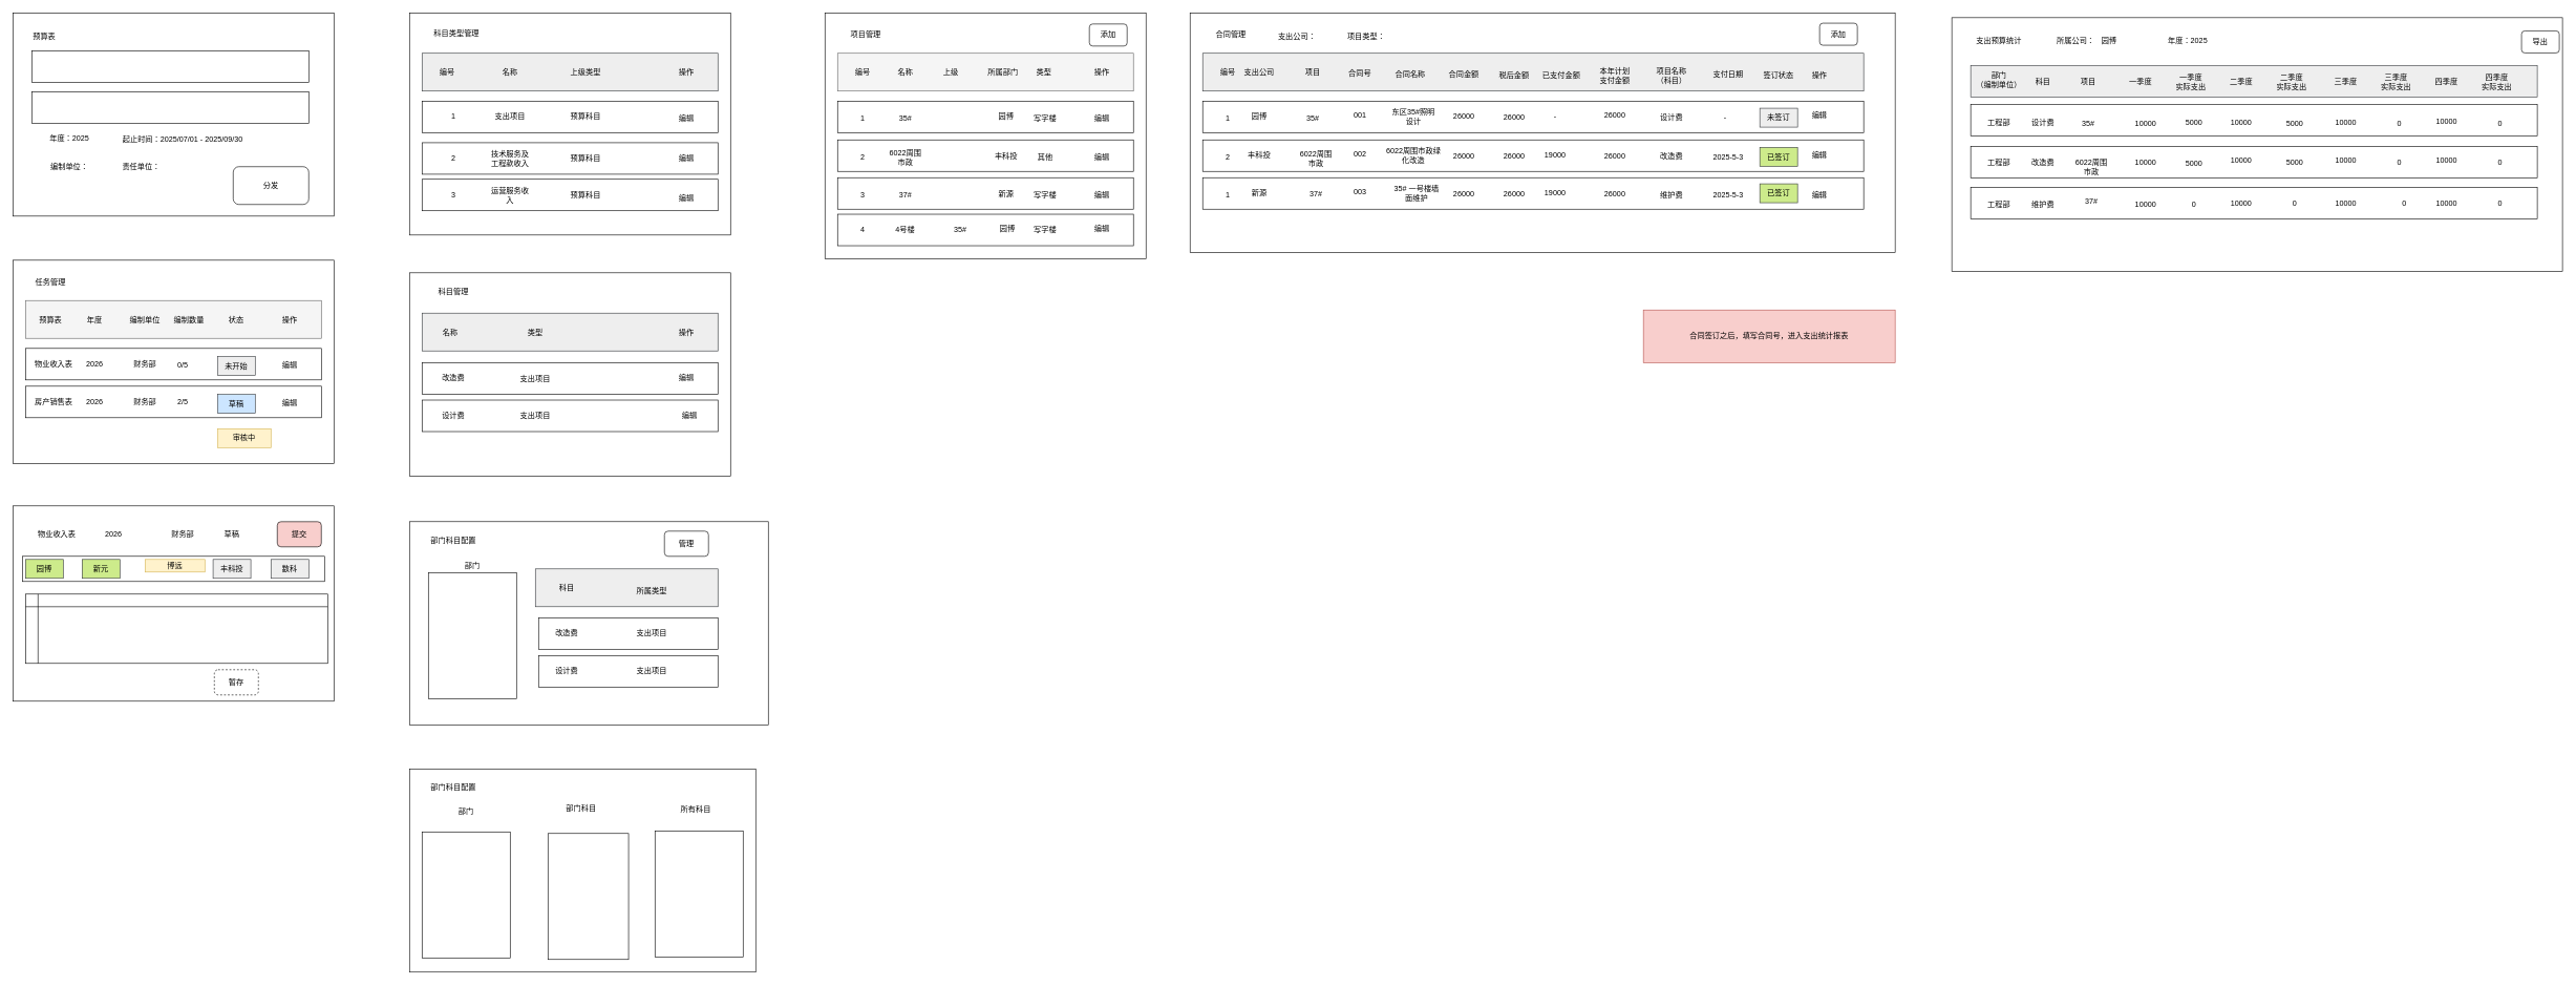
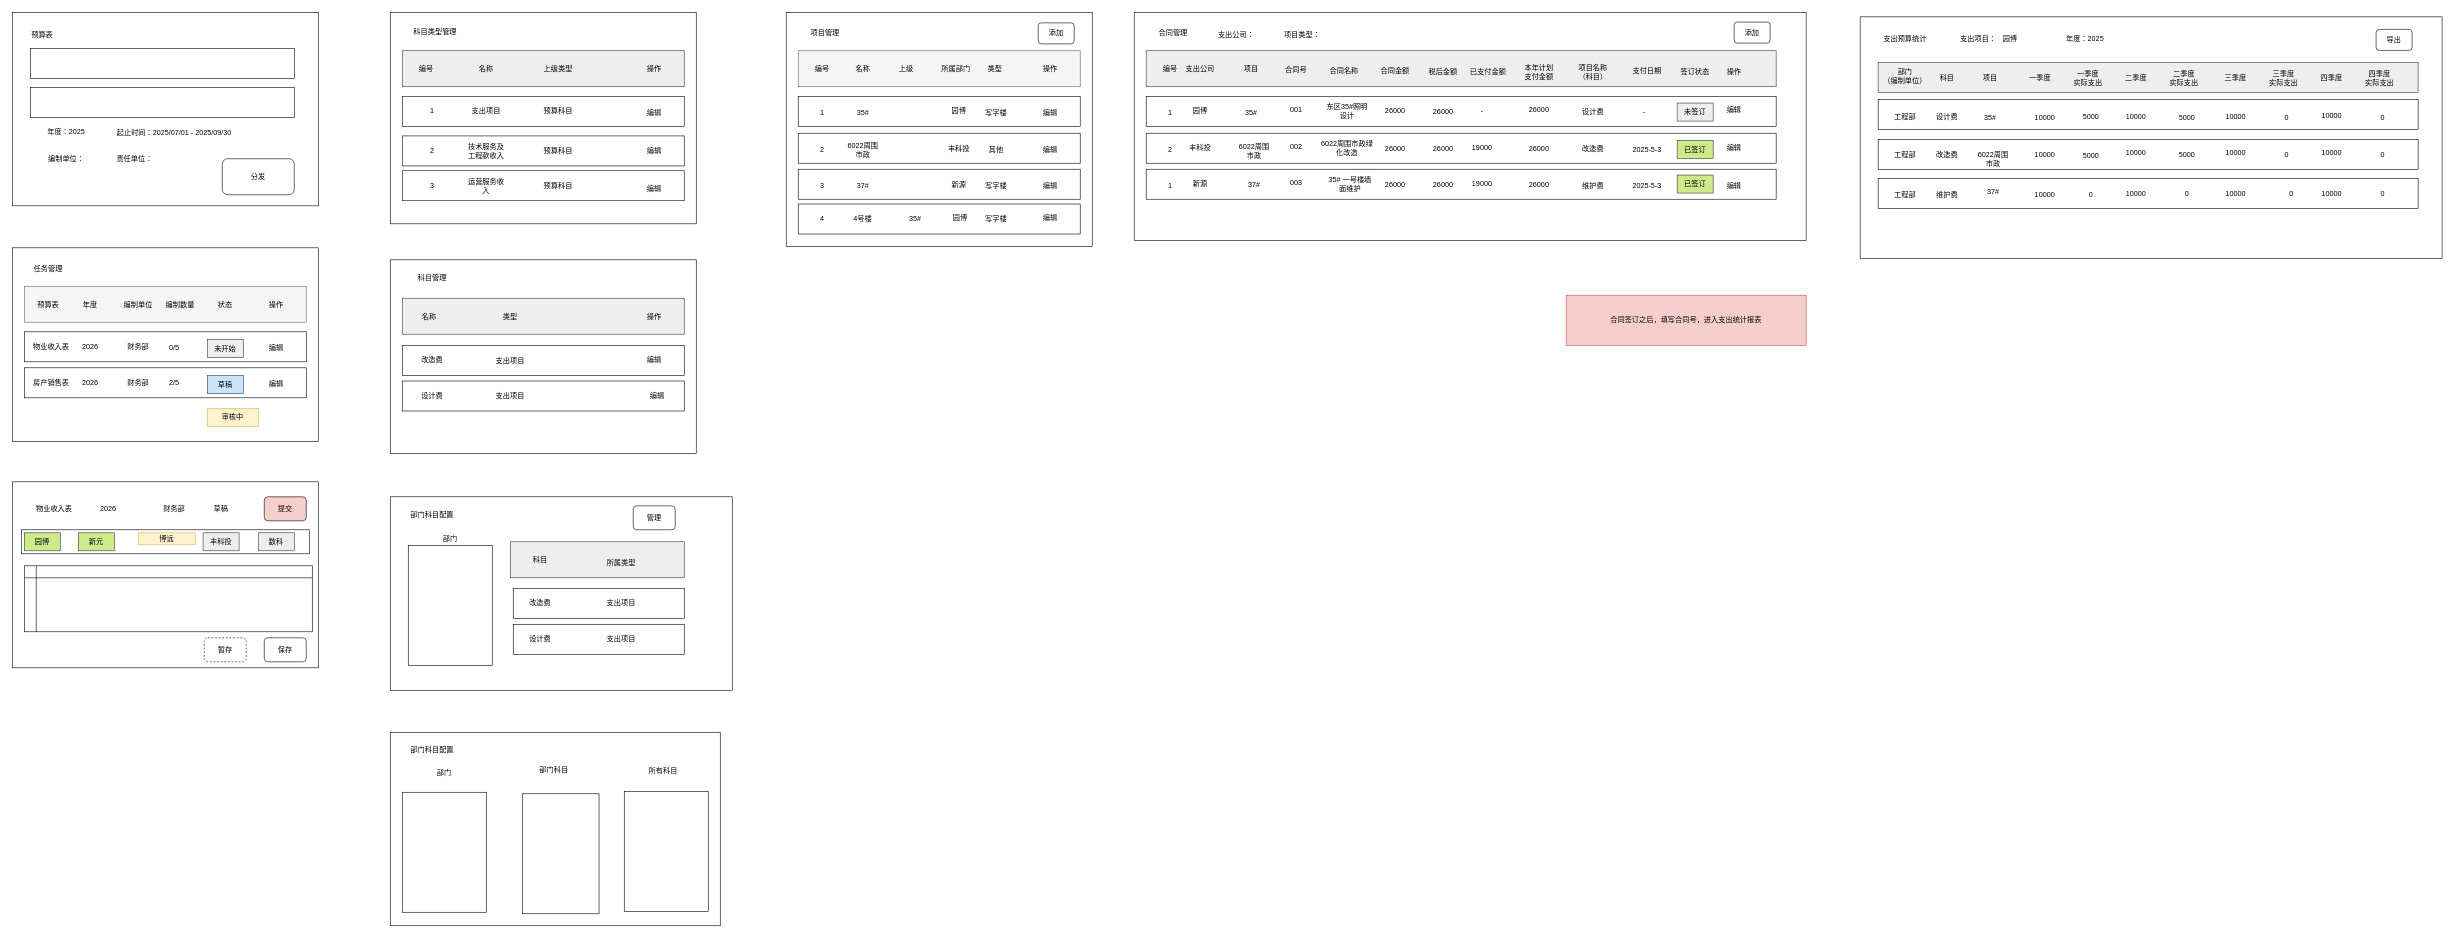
- <mxCell id="111" value="所属公司：" style="text;html=1;align=center;verticalAlign=middle;whiteSpace=wrap;rounded=0;" parent="1" vertex="1"><mxGeometry x="3242" y="48.5" width="110" height="30" as="geometry" /></mxCell>
+ <mxCell id="111" value="支出项目：" style="text;html=1;align=center;verticalAlign=middle;whiteSpace=wrap;rounded=0;" parent="1" vertex="1"><mxGeometry x="3242" y="48.5" width="110" height="30" as="geometry" /></mxCell>
- <mxCell id="161" value="导出" style="rounded=1;whiteSpace=wrap;html=1;" parent="1" vertex="1"><mxGeometry x="4005" y="48.5" width="60" height="35" as="geometry" /></mxCell>
+ <mxCell id="161" value="导出" style="rounded=1;whiteSpace=wrap;html=1;" parent="1" vertex="1"><mxGeometry x="3960" y="48.5" width="60" height="35" as="geometry" /></mxCell>
+ <mxCell id="29" value="保存" style="rounded=1;whiteSpace=wrap;html=1;" parent="1" vertex="1"><mxGeometry x="440" y="1062.5" width="70" height="40" as="geometry" /></mxCell>
